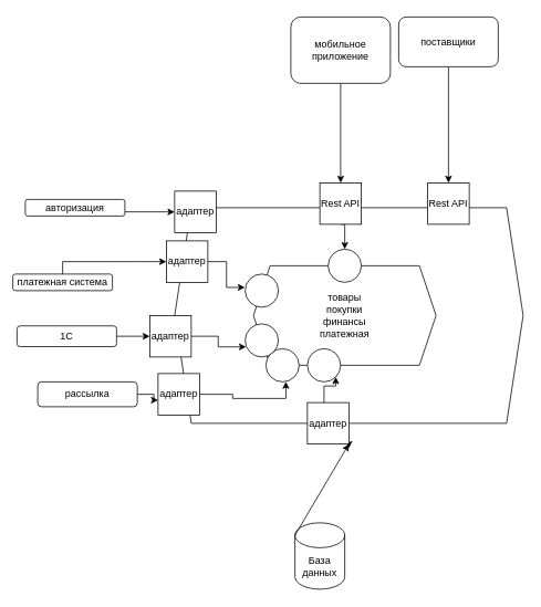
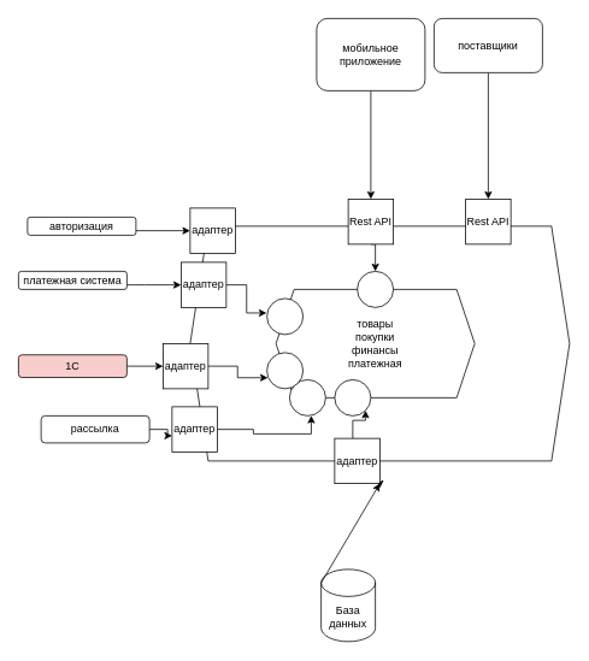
- <mxCell id="25" value="платежная система" style="rounded=1;whiteSpace=wrap;html=1;" parent="1" vertex="1"><mxGeometry x="15" y="330" width="120" height="20" as="geometry" /></mxCell>
+ <mxCell id="25" value="платежная система" style="rounded=1;whiteSpace=wrap;html=1;" parent="1" vertex="1"><mxGeometry y="300" width="120" height="20" as="geometry" x="20" /></mxCell>
- <mxCell id="27" value="1C" style="rounded=1;whiteSpace=wrap;html=1;" vertex="1" parent="1"><mxGeometry y="392.5" width="120" height="25" as="geometry" x="20" /></mxCell>
+ <mxCell id="27" value="1C" style="rounded=1;whiteSpace=wrap;html=1;fillColor=#f8cecc;" vertex="1" parent="1"><mxGeometry y="392.5" width="120" height="25" as="geometry" x="20" /></mxCell>
